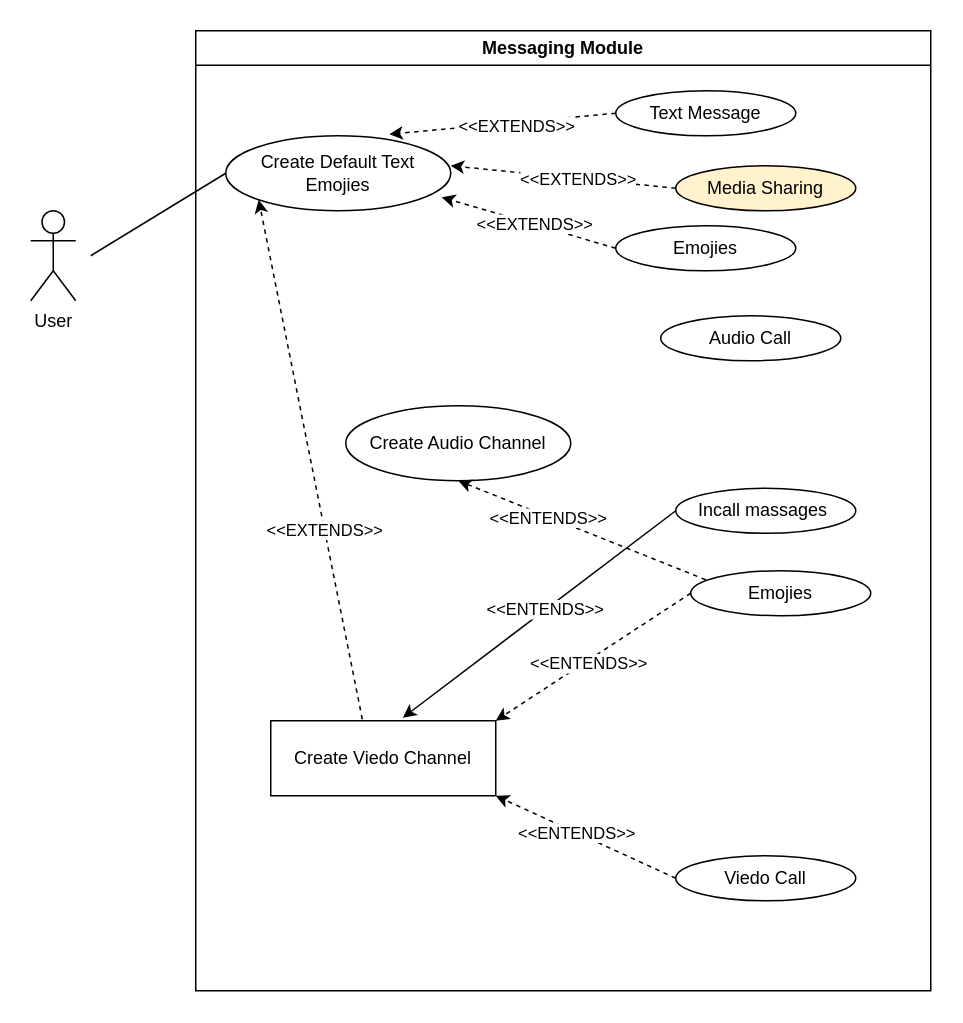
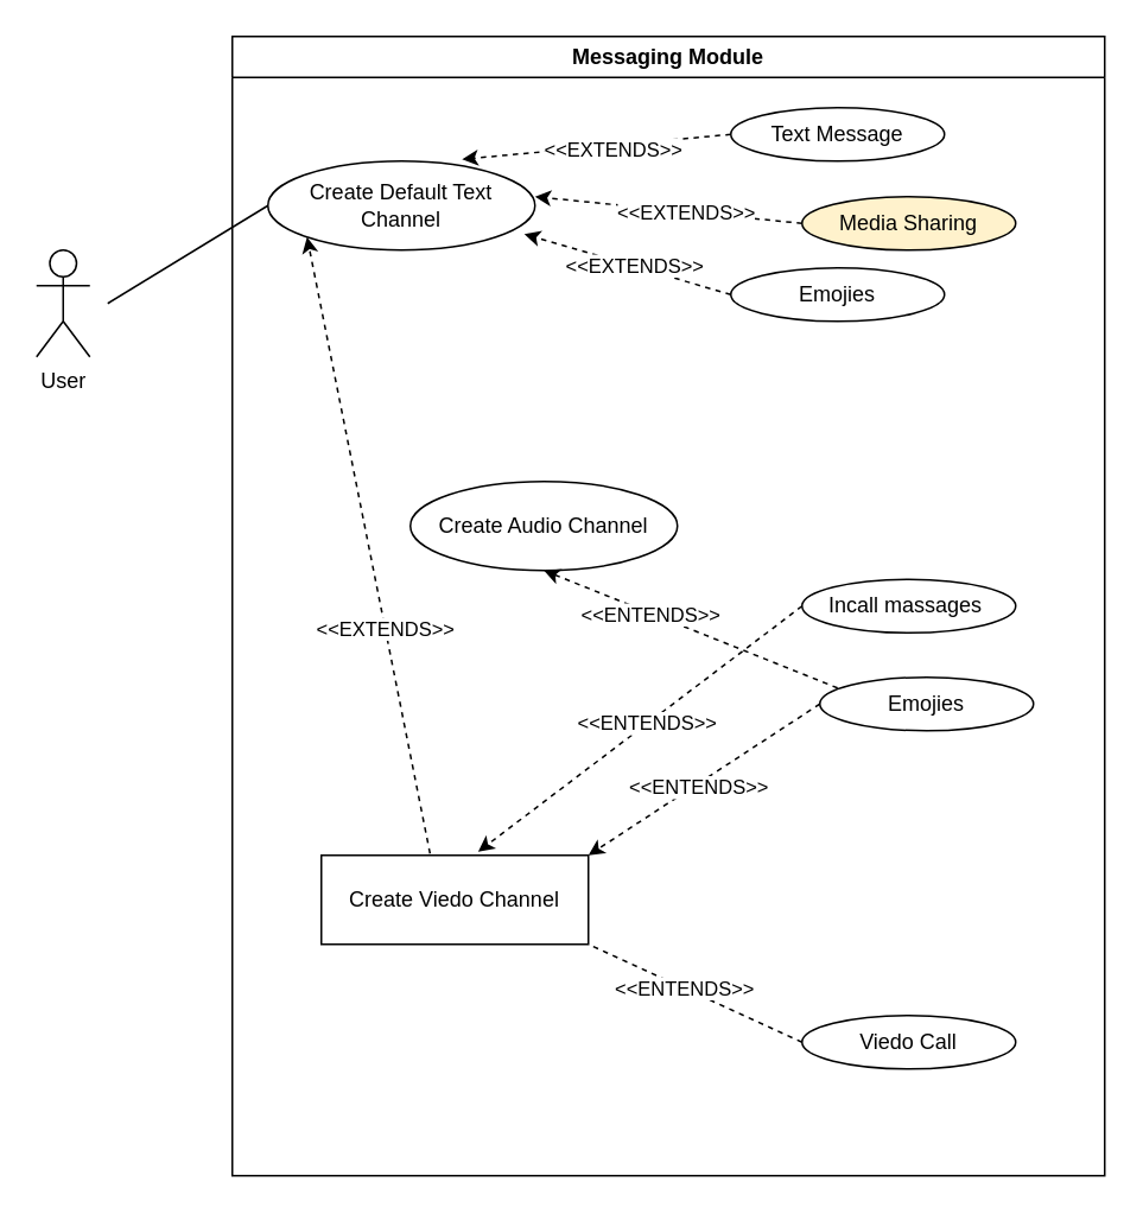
- <mxCell id="3" value="Create Default Text Emojies" style="ellipse;whiteSpace=wrap;html=1;" parent="2" vertex="1"><mxGeometry x="20" y="70" width="150" height="50" as="geometry" /></mxCell>
+ <mxCell id="3" value="Create Default Text Channel" style="ellipse;whiteSpace=wrap;html=1;" parent="2" vertex="1"><mxGeometry x="20" y="70" width="150" height="50" as="geometry" /></mxCell>
- <mxCell id="9" value="Audio Call" style="ellipse;whiteSpace=wrap;html=1;" parent="2" vertex="1"><mxGeometry x="310" y="190" width="120" height="30" as="geometry" /></mxCell>
- <mxCell id="19" value="" style="endArrow=classic;html=1;rounded=0;exitX=0;exitY=0.5;exitDx=0;exitDy=0;entryX=0.587;entryY=-0.04;entryDx=0;entryDy=0;entryPerimeter=0;dashed=0;" parent="2" source="10" target="8" edge="1"><mxGeometry width="50" height="50" relative="1" as="geometry"><mxPoint x="180" y="310" as="sourcePoint" /><mxPoint x="100" y="280" as="targetPoint" /></mxGeometry></mxCell>
+ <mxCell id="19" value="" style="endArrow=classic;html=1;rounded=0;exitX=0;exitY=0.5;exitDx=0;exitDy=0;entryX=0.587;entryY=-0.04;entryDx=0;entryDy=0;entryPerimeter=0;dashed=1;" parent="2" source="10" target="8" edge="1"><mxGeometry width="50" height="50" relative="1" as="geometry"><mxPoint x="180" y="310" as="sourcePoint" /><mxPoint x="100" y="280" as="targetPoint" /></mxGeometry></mxCell>
- <mxCell id="25" value="" style="endArrow=classic;html=1;rounded=0;exitX=0;exitY=0.5;exitDx=0;exitDy=0;entryX=1;entryY=1;entryDx=0;entryDy=0;dashed=1;" parent="2" source="12" target="8" edge="1"><mxGeometry width="50" height="50" relative="1" as="geometry"><mxPoint x="50" y="330" as="sourcePoint" /><mxPoint x="100" y="280" as="targetPoint" /></mxGeometry></mxCell>
+ <mxCell id="25" value="" style="endArrow=none;html=1;rounded=0;exitX=0;exitY=0.5;exitDx=0;exitDy=0;entryX=1;entryY=1;entryDx=0;entryDy=0;dashed=1;" parent="2" source="12" target="8" edge="1"><mxGeometry width="50" height="50" relative="1" as="geometry"><mxPoint x="50" y="330" as="sourcePoint" /><mxPoint x="100" y="280" as="targetPoint" /></mxGeometry></mxCell>
